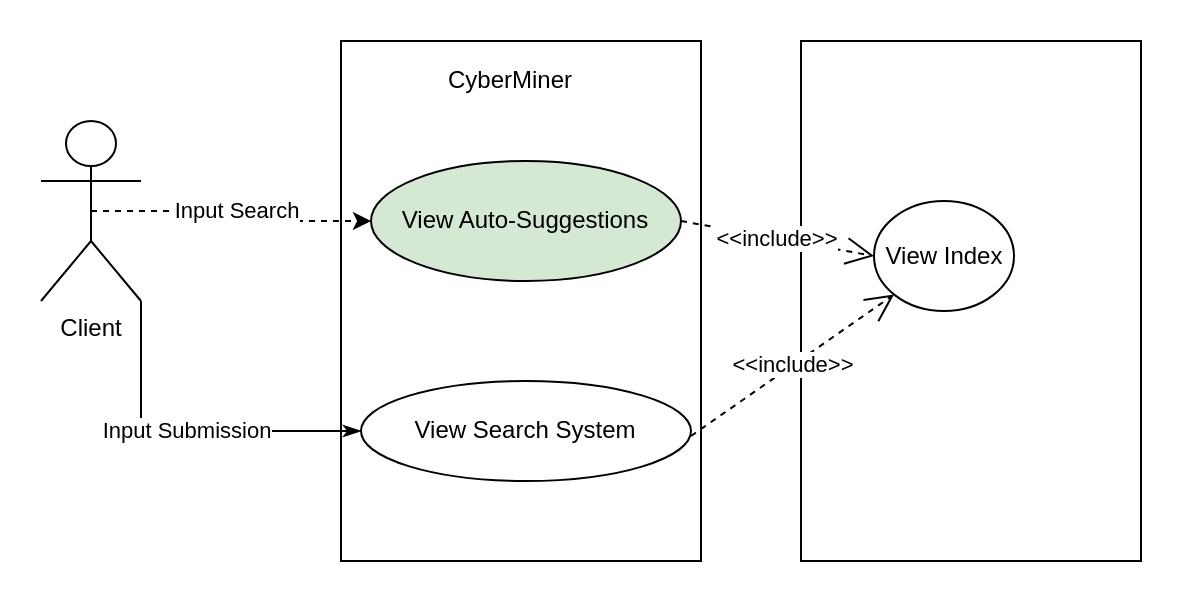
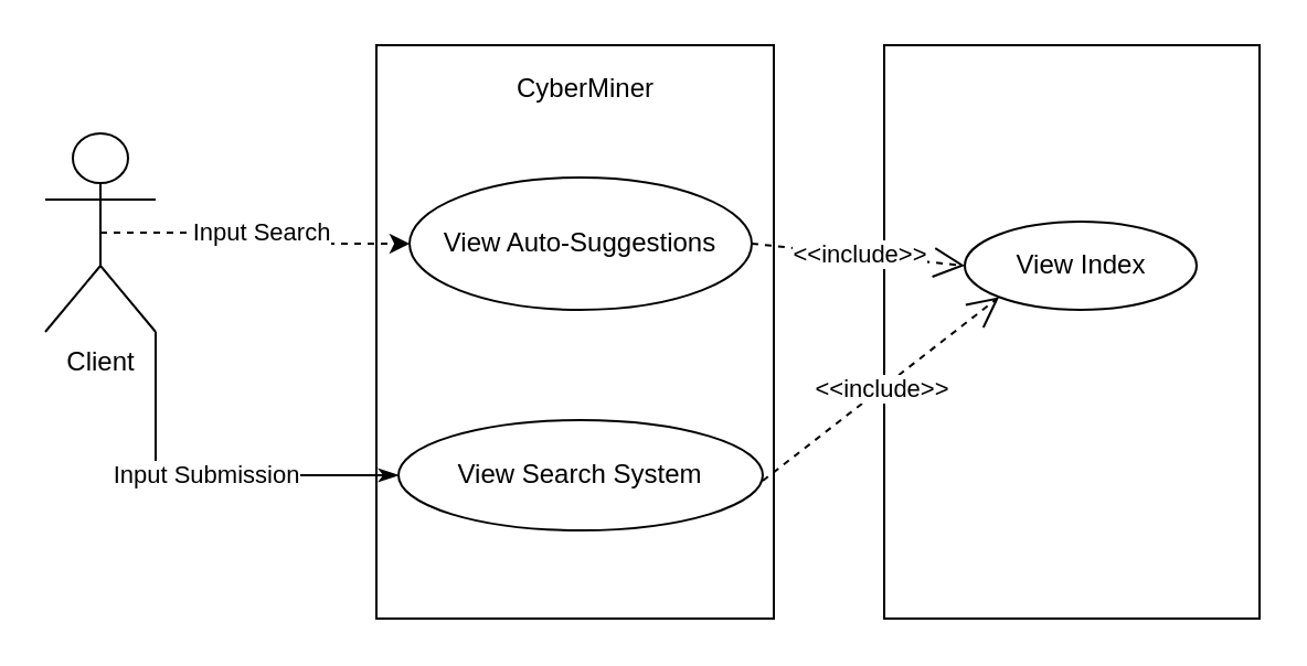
- <mxCell id="4" value="CyberMiner" style="text;html=1;strokeColor=none;fillColor=none;align=center;verticalAlign=middle;whiteSpace=wrap;rounded=0;" vertex="1" parent="1"><mxGeometry x="235" y="30" width="40" height="20" as="geometry" /></mxCell>
+ <mxCell id="4" value="CyberMiner" style="text;html=1;strokeColor=none;fillColor=none;align=center;verticalAlign=middle;whiteSpace=wrap;rounded=0;" vertex="1" parent="1"><mxGeometry x="245" y="30" width="40" height="20" as="geometry" /></mxCell>
- <mxCell id="5" value="View Auto-Suggestions" style="ellipse;whiteSpace=wrap;html=1;fillColor=#d5e8d4;" vertex="1" parent="1"><mxGeometry x="185" y="80" width="155" height="60" as="geometry" /></mxCell>
+ <mxCell id="5" value="View Auto-Suggestions" style="ellipse;whiteSpace=wrap;html=1;" vertex="1" parent="1"><mxGeometry x="185" y="80" width="155" height="60" as="geometry" /></mxCell>
- <mxCell id="9" value="View Index" style="ellipse;whiteSpace=wrap;html=1;" vertex="1" parent="1"><mxGeometry x="436.5" y="100" width="70" height="55" as="geometry" /></mxCell>
+ <mxCell id="9" value="View Index" style="ellipse;whiteSpace=wrap;html=1;" vertex="1" parent="1"><mxGeometry x="436.5" y="100" width="105" height="40" as="geometry" /></mxCell>
